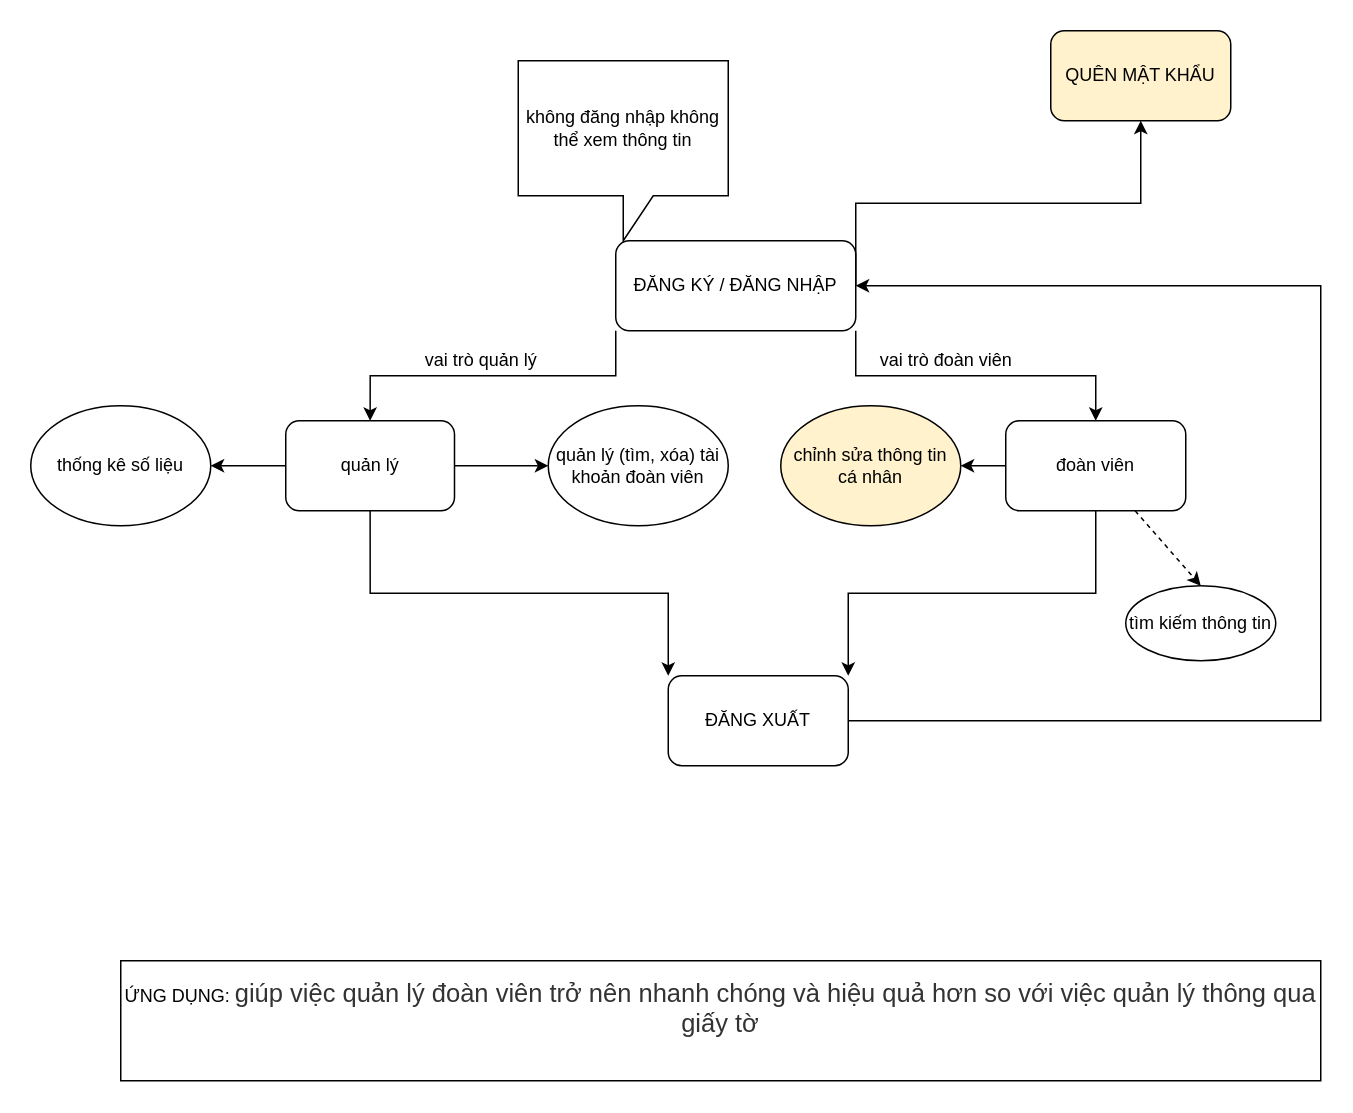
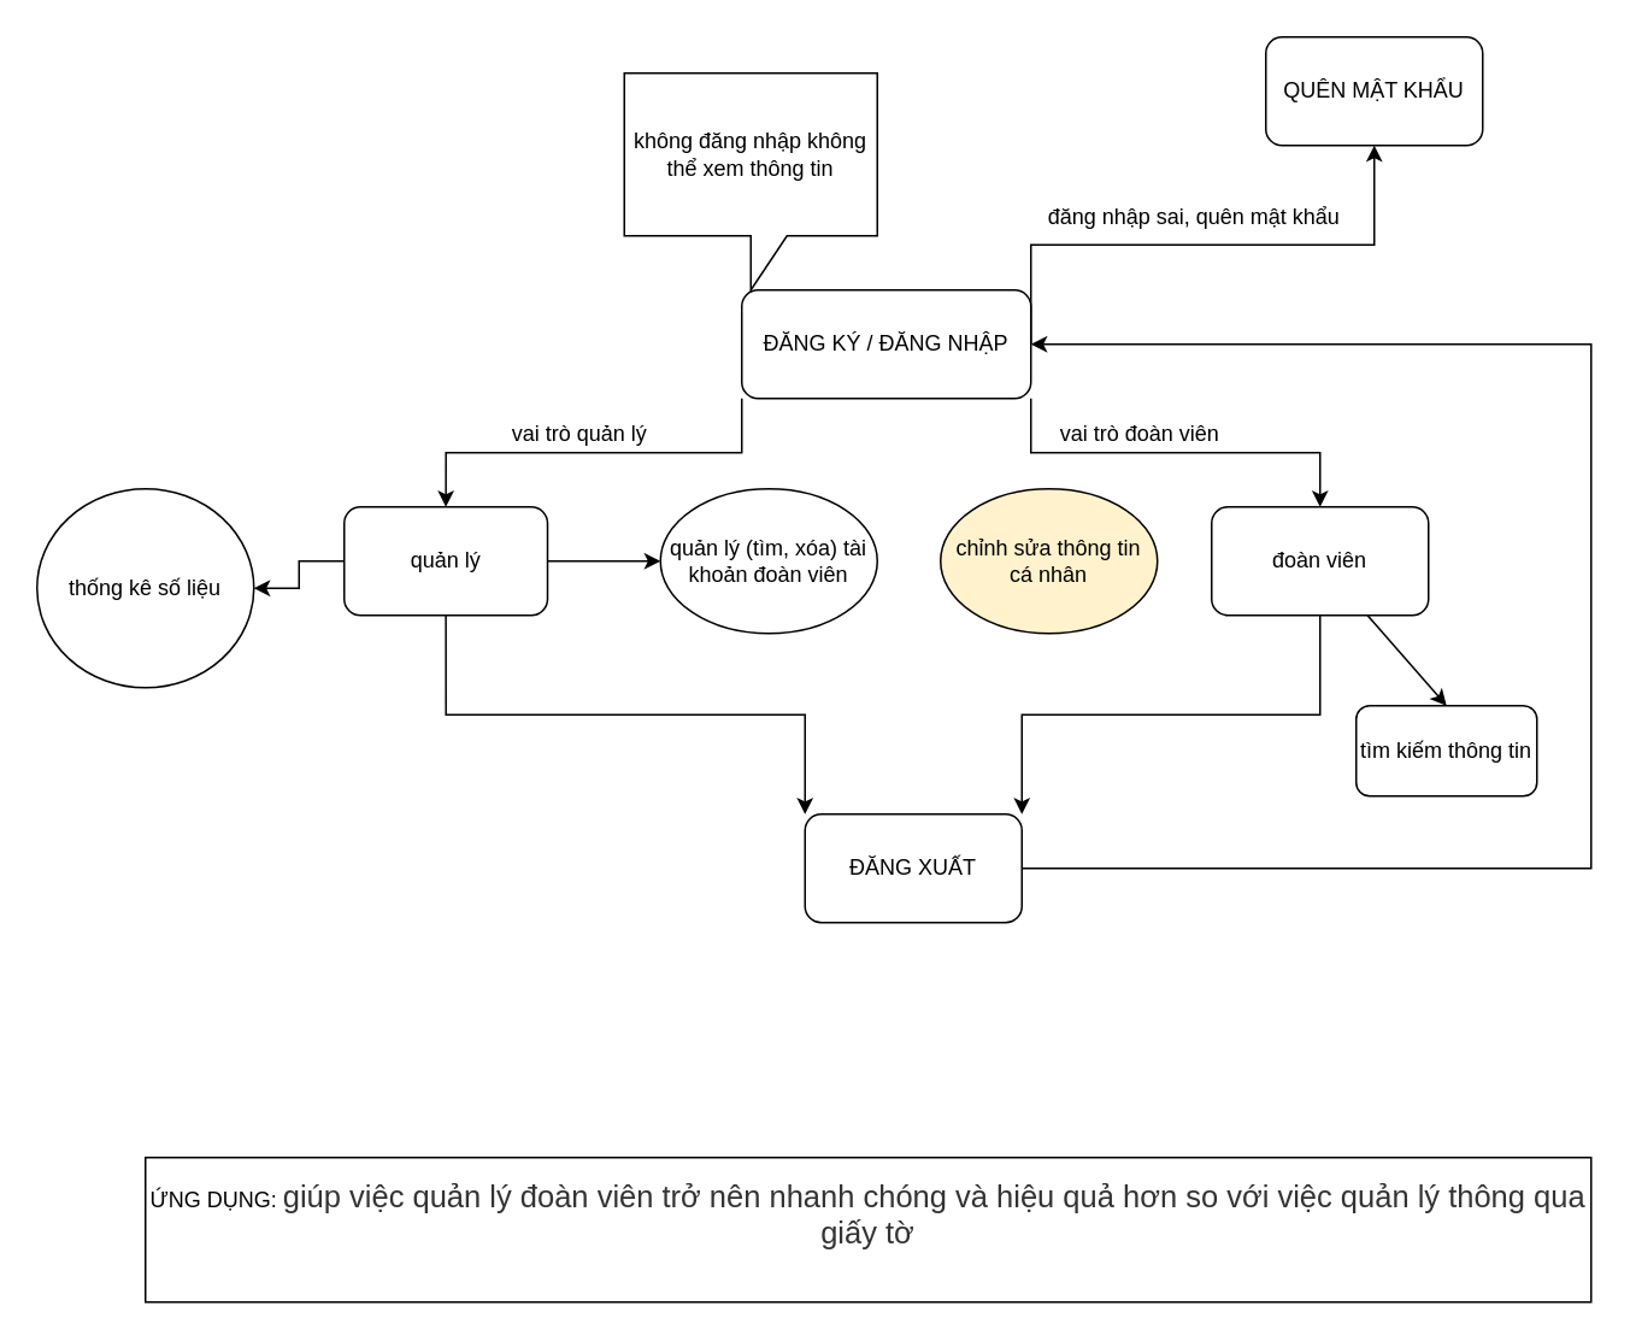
- <mxCell id="3" value="QUÊN MẬT KHẨU" style="rounded=1;whiteSpace=wrap;html=1;fillColor=#fff2cc;" parent="1" vertex="1"><mxGeometry x="700" y="20" width="120" height="60" as="geometry" /></mxCell>
+ <mxCell id="3" value="QUÊN MẬT KHẨU" style="rounded=1;whiteSpace=wrap;html=1;" parent="1" vertex="1"><mxGeometry x="700" y="20" width="120" height="60" as="geometry" /></mxCell>
+ <mxCell id="5" value="đăng nhập sai, quên mật khẩu" style="text;html=1;align=center;verticalAlign=middle;resizable=0;points=[];autosize=1;strokeColor=none;fillColor=none;" parent="1" vertex="1"><mxGeometry x="570" y="110" width="180" height="20" as="geometry" /></mxCell>
- <mxCell id="19" value="thống kê số liệu" style="ellipse;whiteSpace=wrap;html=1;" parent="1" vertex="1"><mxGeometry x="20" y="270" width="120" height="80" as="geometry" /></mxCell>
+ <mxCell id="19" value="thống kê số liệu" style="ellipse;whiteSpace=wrap;html=1;" parent="1" vertex="1"><mxGeometry x="20" y="270" width="120" height="110" as="geometry" /></mxCell>
- <mxCell id="9" style="edgeStyle=orthogonalEdgeStyle;rounded=0;orthogonalLoop=1;jettySize=auto;html=1;entryX=1;entryY=0.5;entryDx=0;entryDy=0;" parent="1" source="10" target="24" edge="1"><mxGeometry relative="1" as="geometry" /></mxCell>
- <mxCell id="18" value="" style="endArrow=classic;html=1;rounded=0;elbow=vertical;entryX=0.5;entryY=0;entryDx=0;entryDy=0;dashed=1;" parent="1" source="10" target="15" edge="1"><mxGeometry width="50" height="50" relative="1" as="geometry"><mxPoint x="440" y="310" as="sourcePoint" /><mxPoint x="490" y="260" as="targetPoint" /></mxGeometry></mxCell>
+ <mxCell id="18" value="" style="endArrow=classic;html=1;rounded=0;elbow=vertical;entryX=0.5;entryY=0;entryDx=0;entryDy=0;" parent="1" source="10" target="15" edge="1"><mxGeometry width="50" height="50" relative="1" as="geometry"><mxPoint x="440" y="310" as="sourcePoint" /><mxPoint x="490" y="260" as="targetPoint" /></mxGeometry></mxCell>
- <mxCell id="15" value="tìm kiếm thông tin" style="ellipse;whiteSpace=wrap;html=1;" parent="1" vertex="1"><mxGeometry x="750" y="390" width="100" height="50" as="geometry" /></mxCell>
+ <mxCell id="15" value="tìm kiếm thông tin" style="whiteSpace=wrap;html=1;rounded=1;" parent="1" vertex="1"><mxGeometry x="750" y="390" width="100" height="50" as="geometry" /></mxCell>
